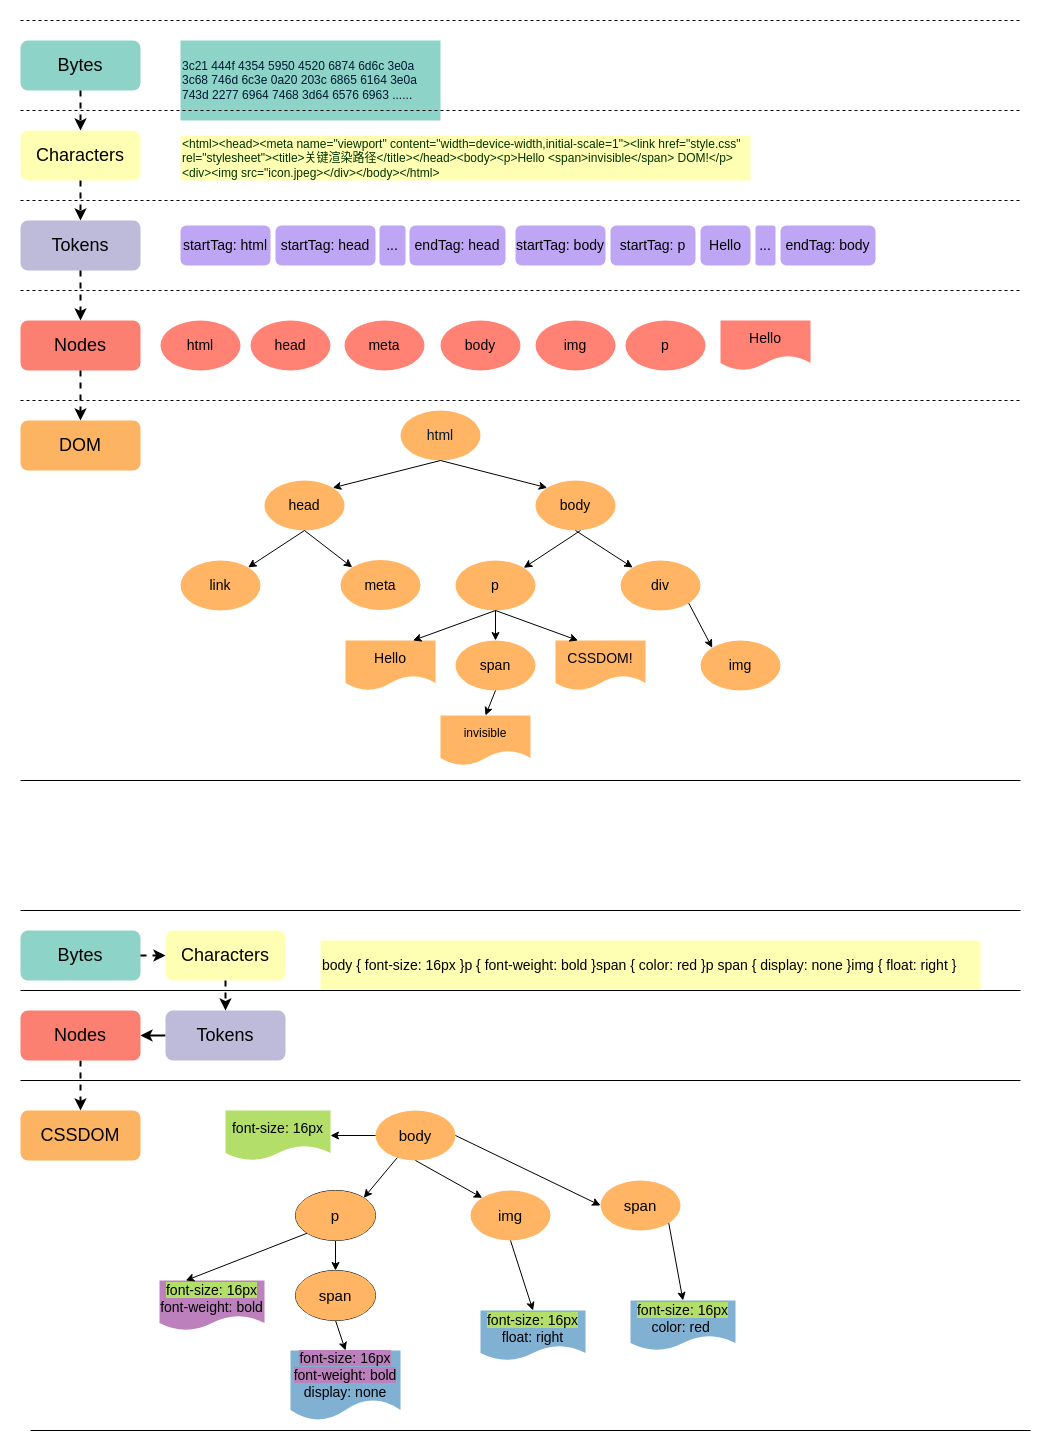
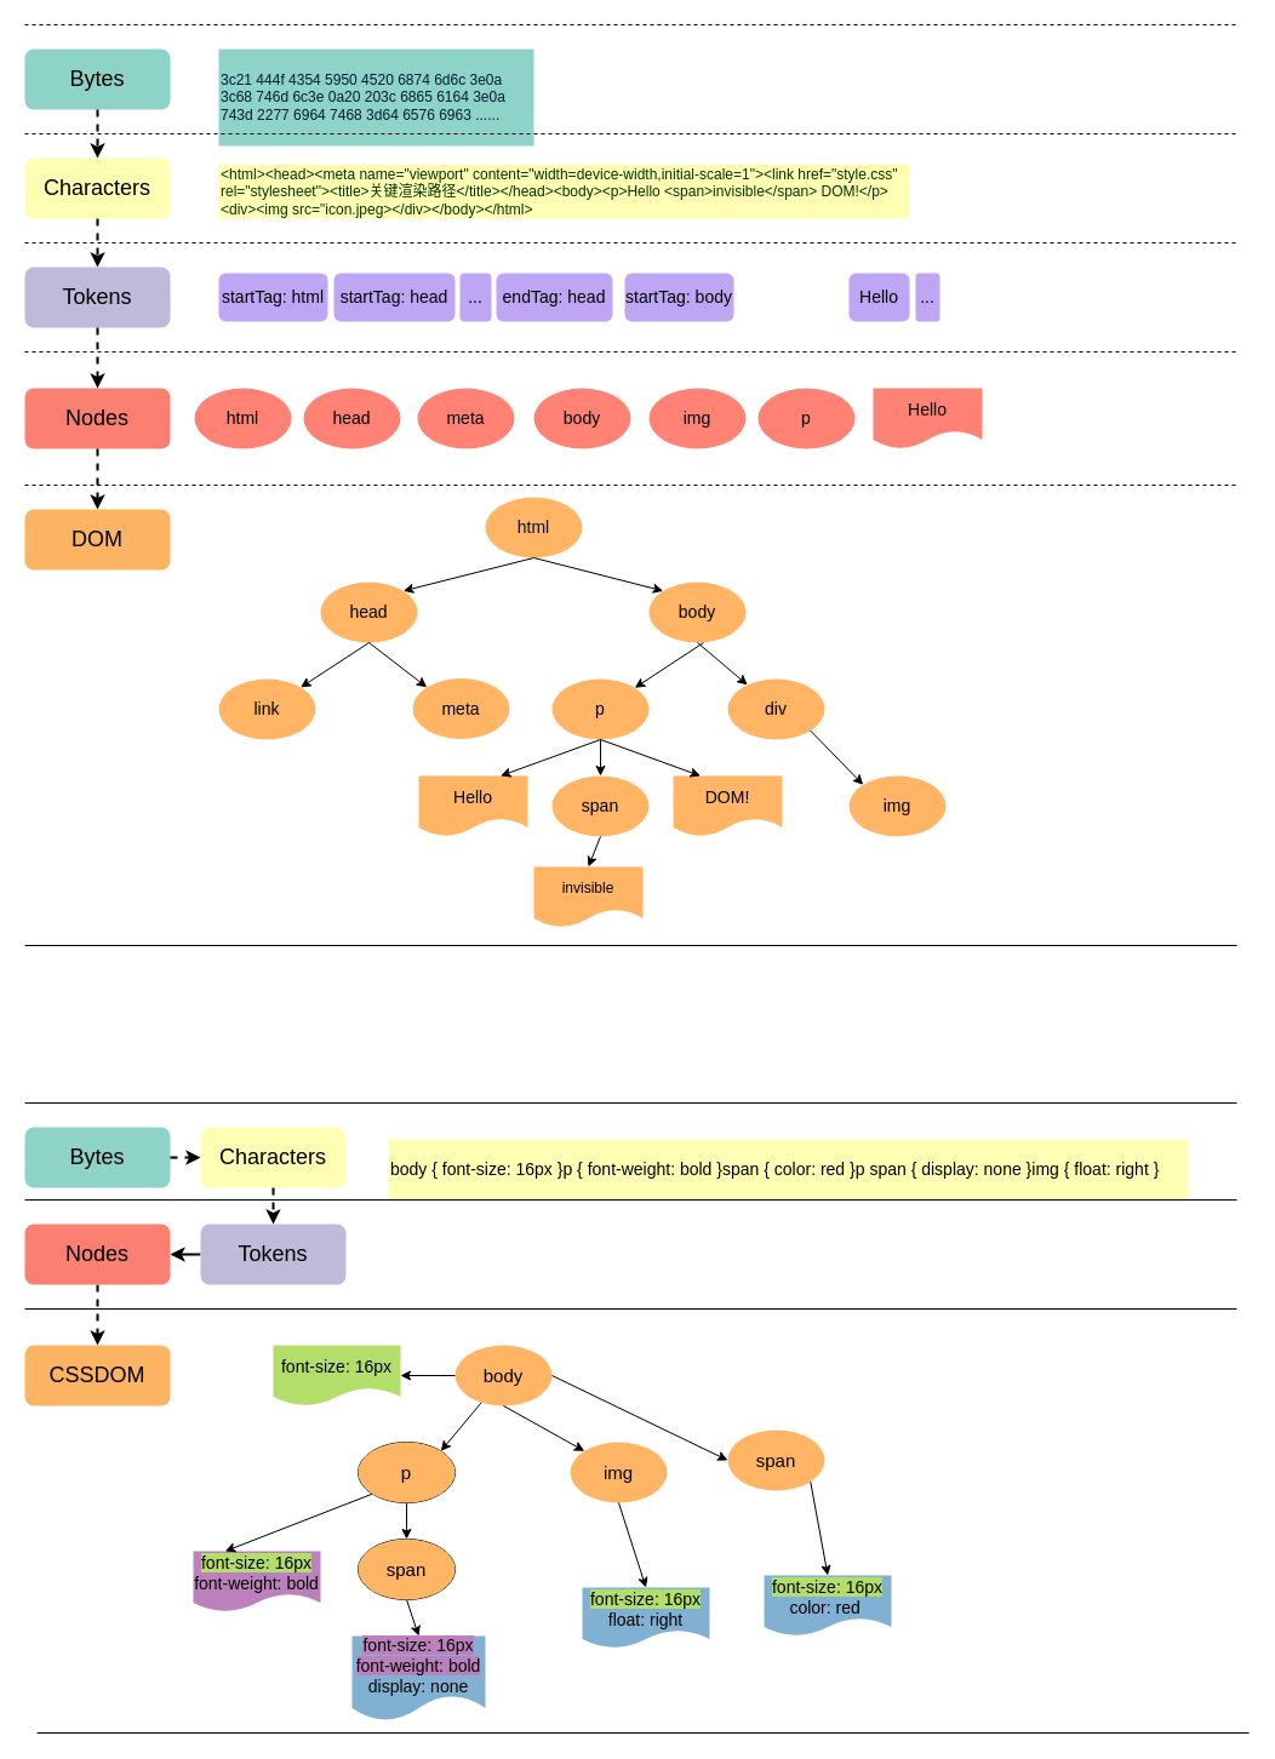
- <mxCell id="14" value="startTag: p" style="rounded=1;whiteSpace=wrap;html=1;fontSize=14;strokeColor=none;fillColor=#BFA6F5;" vertex="1" parent="1"><mxGeometry x="610" y="225" width="85" height="40" as="geometry" /></mxCell>
- <mxCell id="13" value="endTag: body" style="rounded=1;whiteSpace=wrap;html=1;fontSize=14;strokeColor=none;fillColor=#BFA6F5;" vertex="1" parent="1"><mxGeometry x="780" y="225" width="95" height="40" as="geometry" /></mxCell>
- <mxCell id="32" value="div" style="ellipse;whiteSpace=wrap;html=1;fontSize=14;fillColor=#FFB563;strokeColor=none;" vertex="1" parent="1"><mxGeometry x="620" y="560" width="80" height="50" as="geometry" /></mxCell>
+ <mxCell id="32" value="div" style="ellipse;whiteSpace=wrap;html=1;fontSize=14;fillColor=#FFB563;strokeColor=none;" vertex="1" parent="1"><mxGeometry x="600" y="560" width="80" height="50" as="geometry" /></mxCell>
- <mxCell id="35" value="CSSDOM!" style="shape=document;whiteSpace=wrap;html=1;boundedLbl=1;fontSize=14;fillColor=#FFB563;strokeColor=none;" vertex="1" parent="1"><mxGeometry x="555" y="640" width="90" height="50" as="geometry" /></mxCell>
+ <mxCell id="35" value="DOM!" style="shape=document;whiteSpace=wrap;html=1;boundedLbl=1;fontSize=14;fillColor=#FFB563;strokeColor=none;" vertex="1" parent="1"><mxGeometry x="555" y="640" width="90" height="50" as="geometry" /></mxCell>
